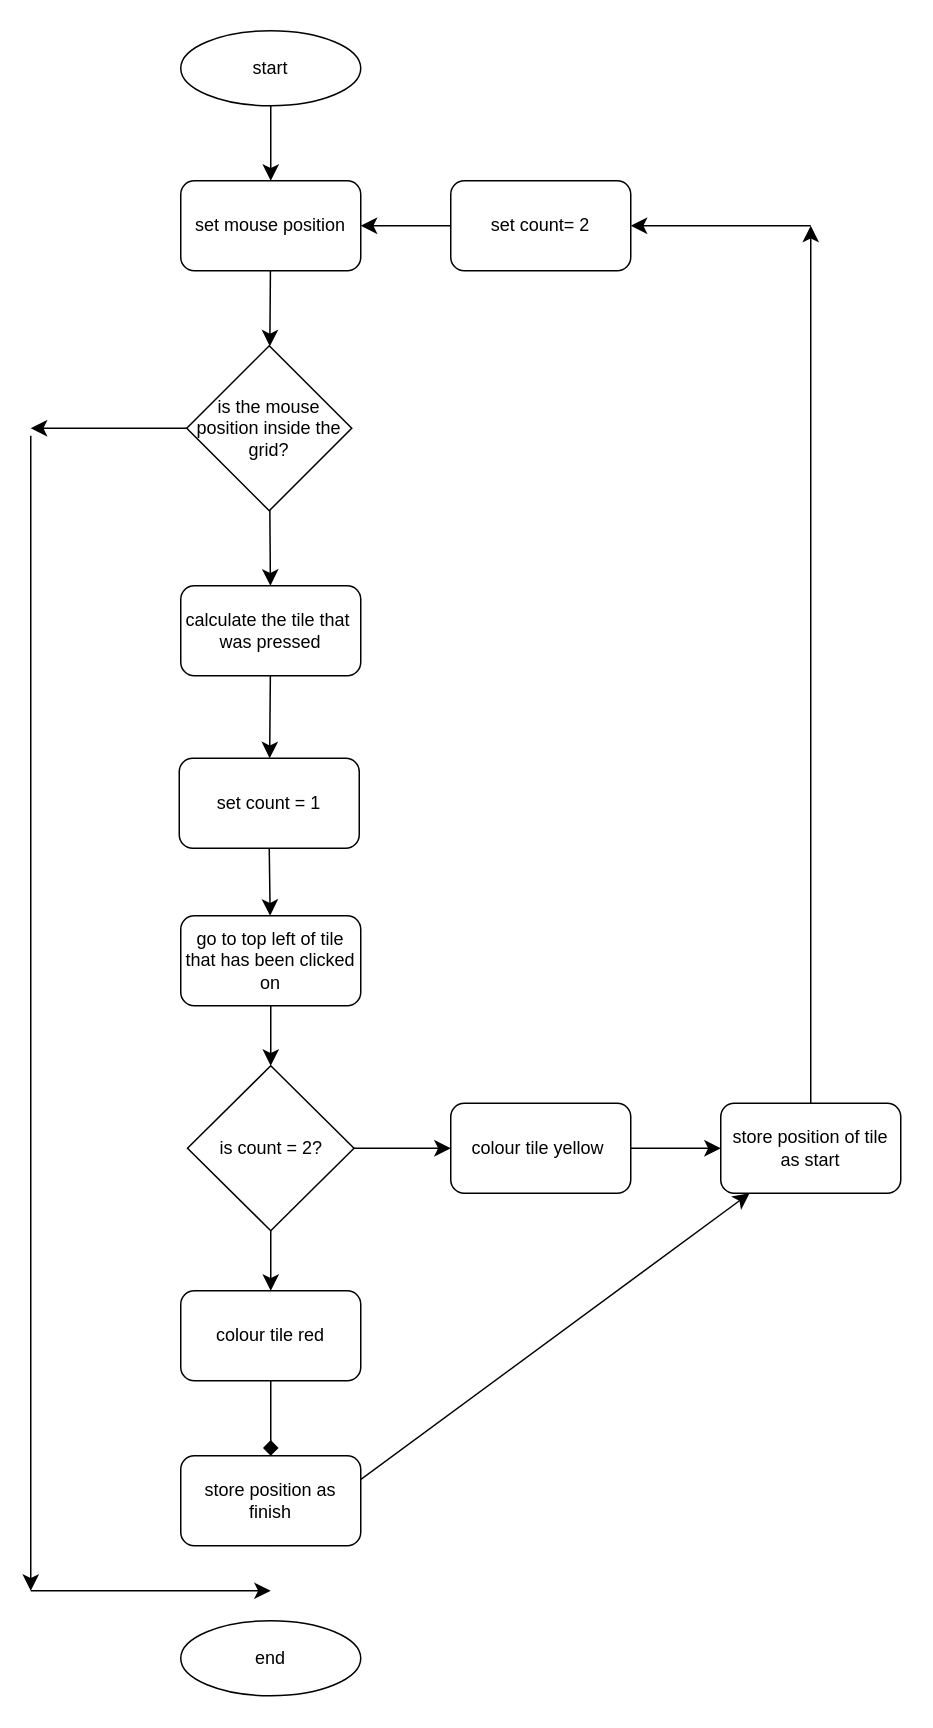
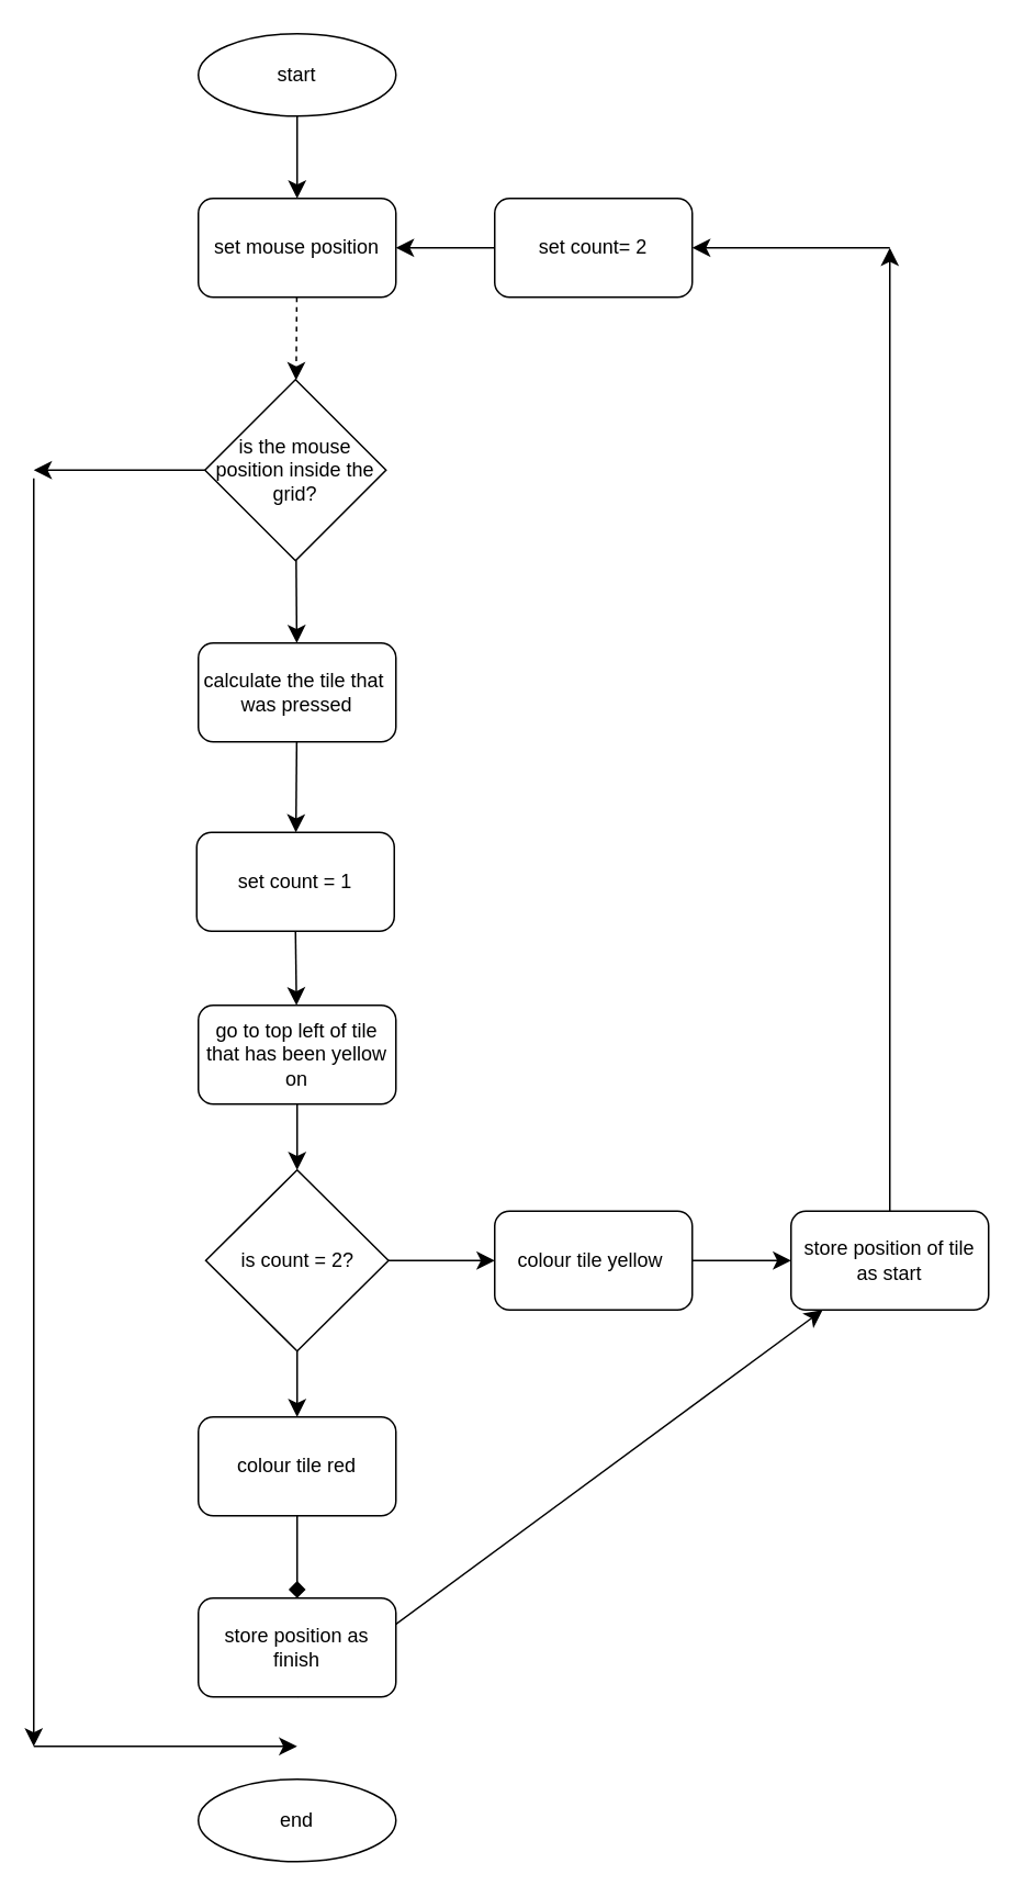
- <mxCell id="4" style="edgeStyle=none;curved=1;rounded=0;orthogonalLoop=1;jettySize=auto;html=1;fontSize=12;startSize=8;endSize=8;" edge="1" parent="1" source="5" target="8"><mxGeometry relative="1" as="geometry" /></mxCell>
+ <mxCell id="4" style="edgeStyle=none;curved=1;rounded=0;orthogonalLoop=1;jettySize=auto;html=1;fontSize=12;startSize=8;endSize=8;dashed=1;" edge="1" parent="1" source="5" target="8"><mxGeometry relative="1" as="geometry" /></mxCell>
- <mxCell id="17" value="go to top left of tile that has been clicked on" style="rounded=1;whiteSpace=wrap;html=1;" vertex="1" parent="1"><mxGeometry x="120" y="610" width="120" height="60" as="geometry" /></mxCell>
+ <mxCell id="17" value="go to top left of tile that has been yellow on" style="rounded=1;whiteSpace=wrap;html=1;" vertex="1" parent="1"><mxGeometry x="120" y="610" width="120" height="60" as="geometry" /></mxCell>
